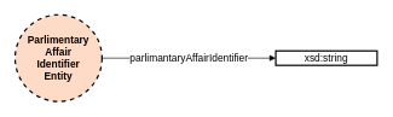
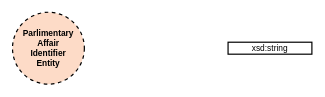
- <mxCell id="3" value="parlimantaryAffairIdentifier" style="endArrow=block;html=1;strokeColor=#000000;fontSize=14;fontColor=#000000;endFill=1;exitX=1;exitY=0.5;exitDx=0;exitDy=0;entryX=0;entryY=0.5;entryDx=0;entryDy=0;" edge="1" parent="1" source="2" target="4"><mxGeometry width="50" height="50" relative="1" as="geometry"><mxPoint x="170" y="70" as="sourcePoint" /><mxPoint x="340" y="80" as="targetPoint" /></mxGeometry></mxCell>
